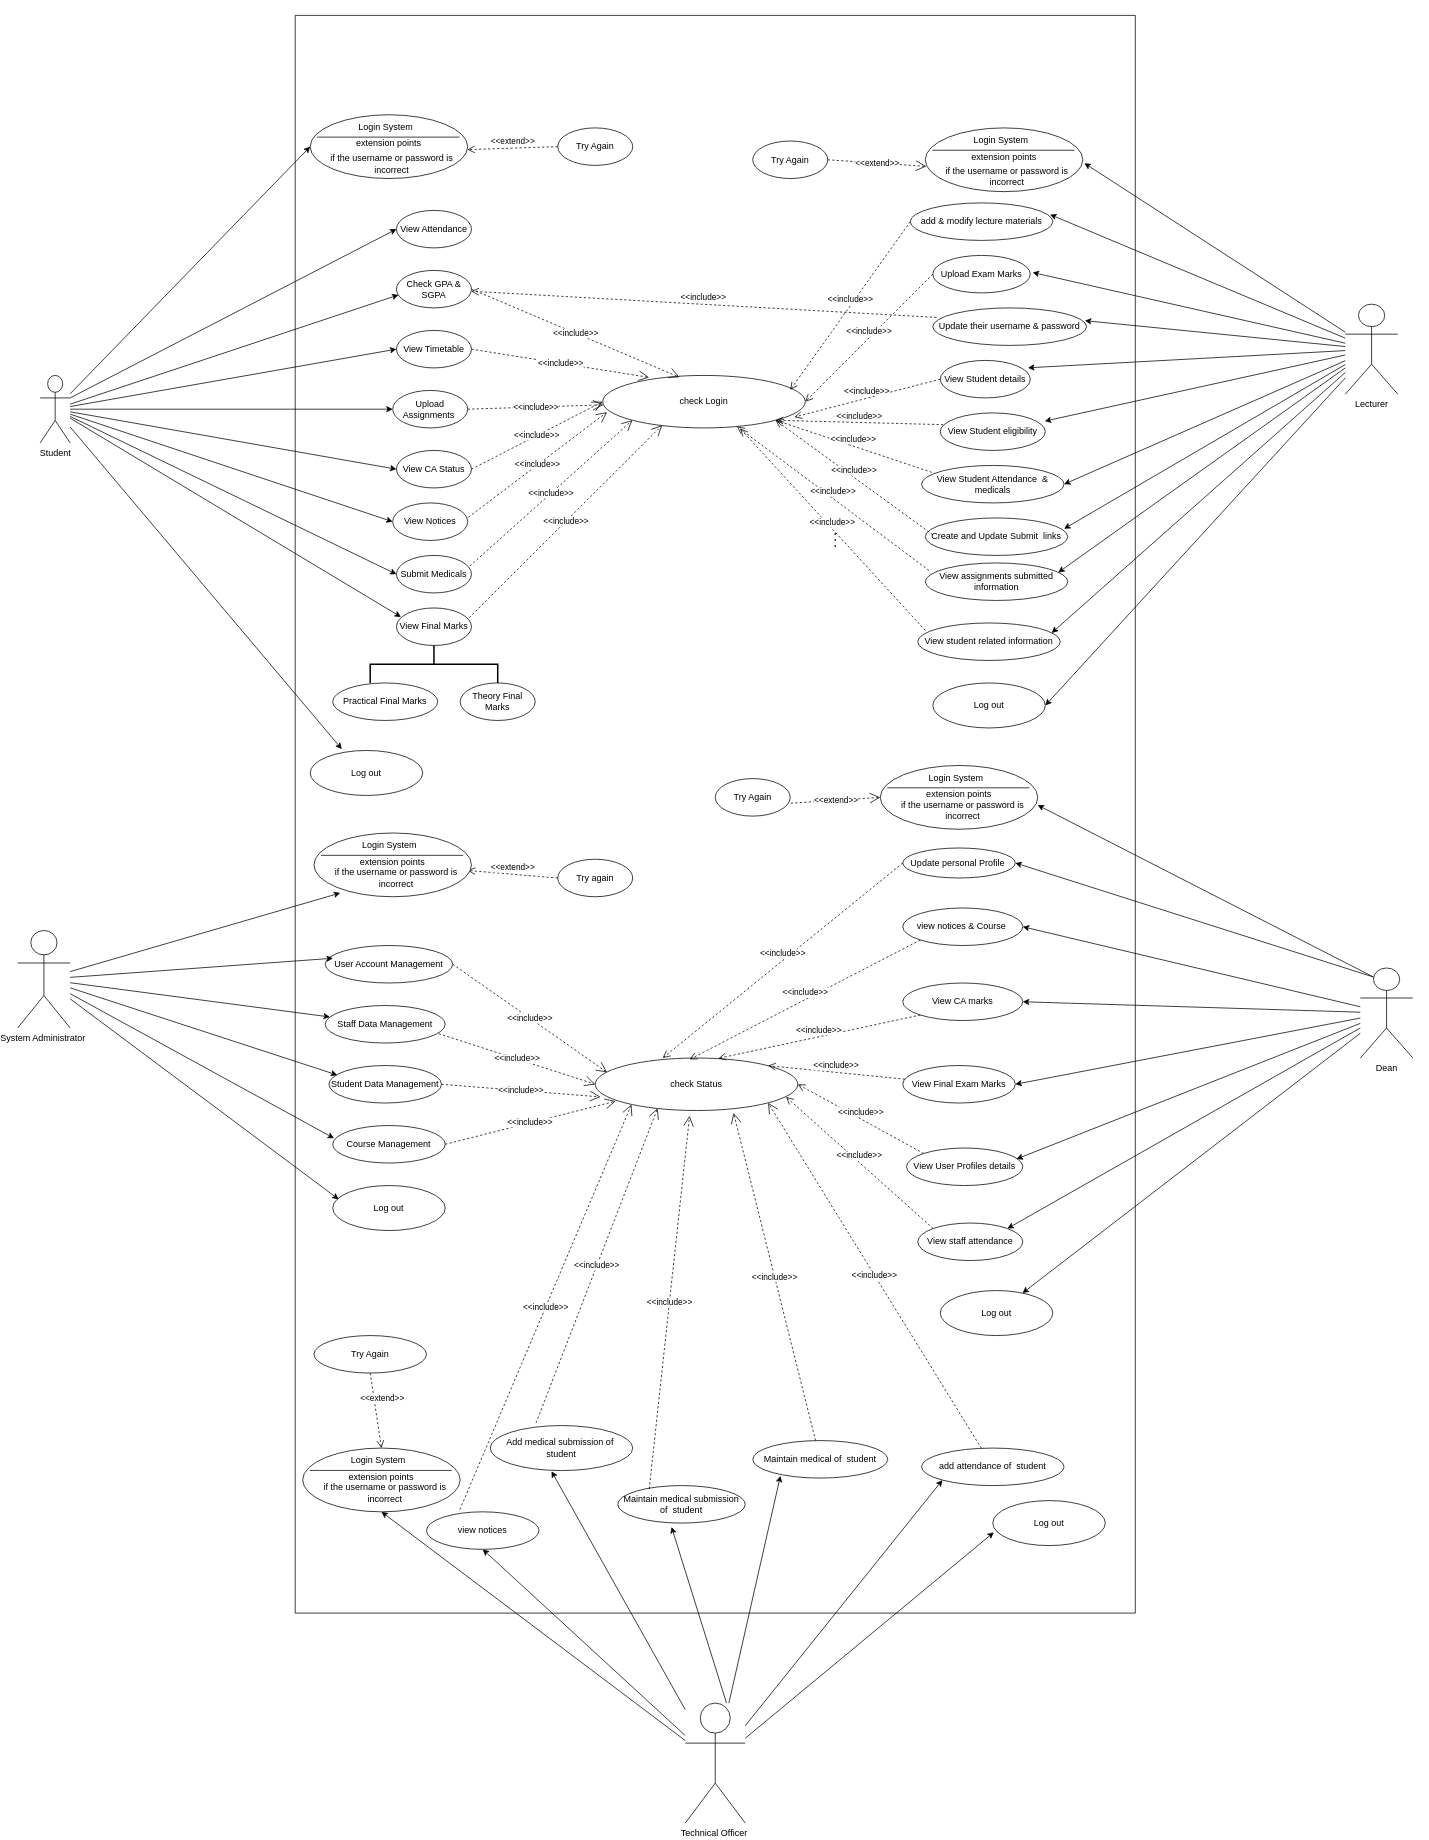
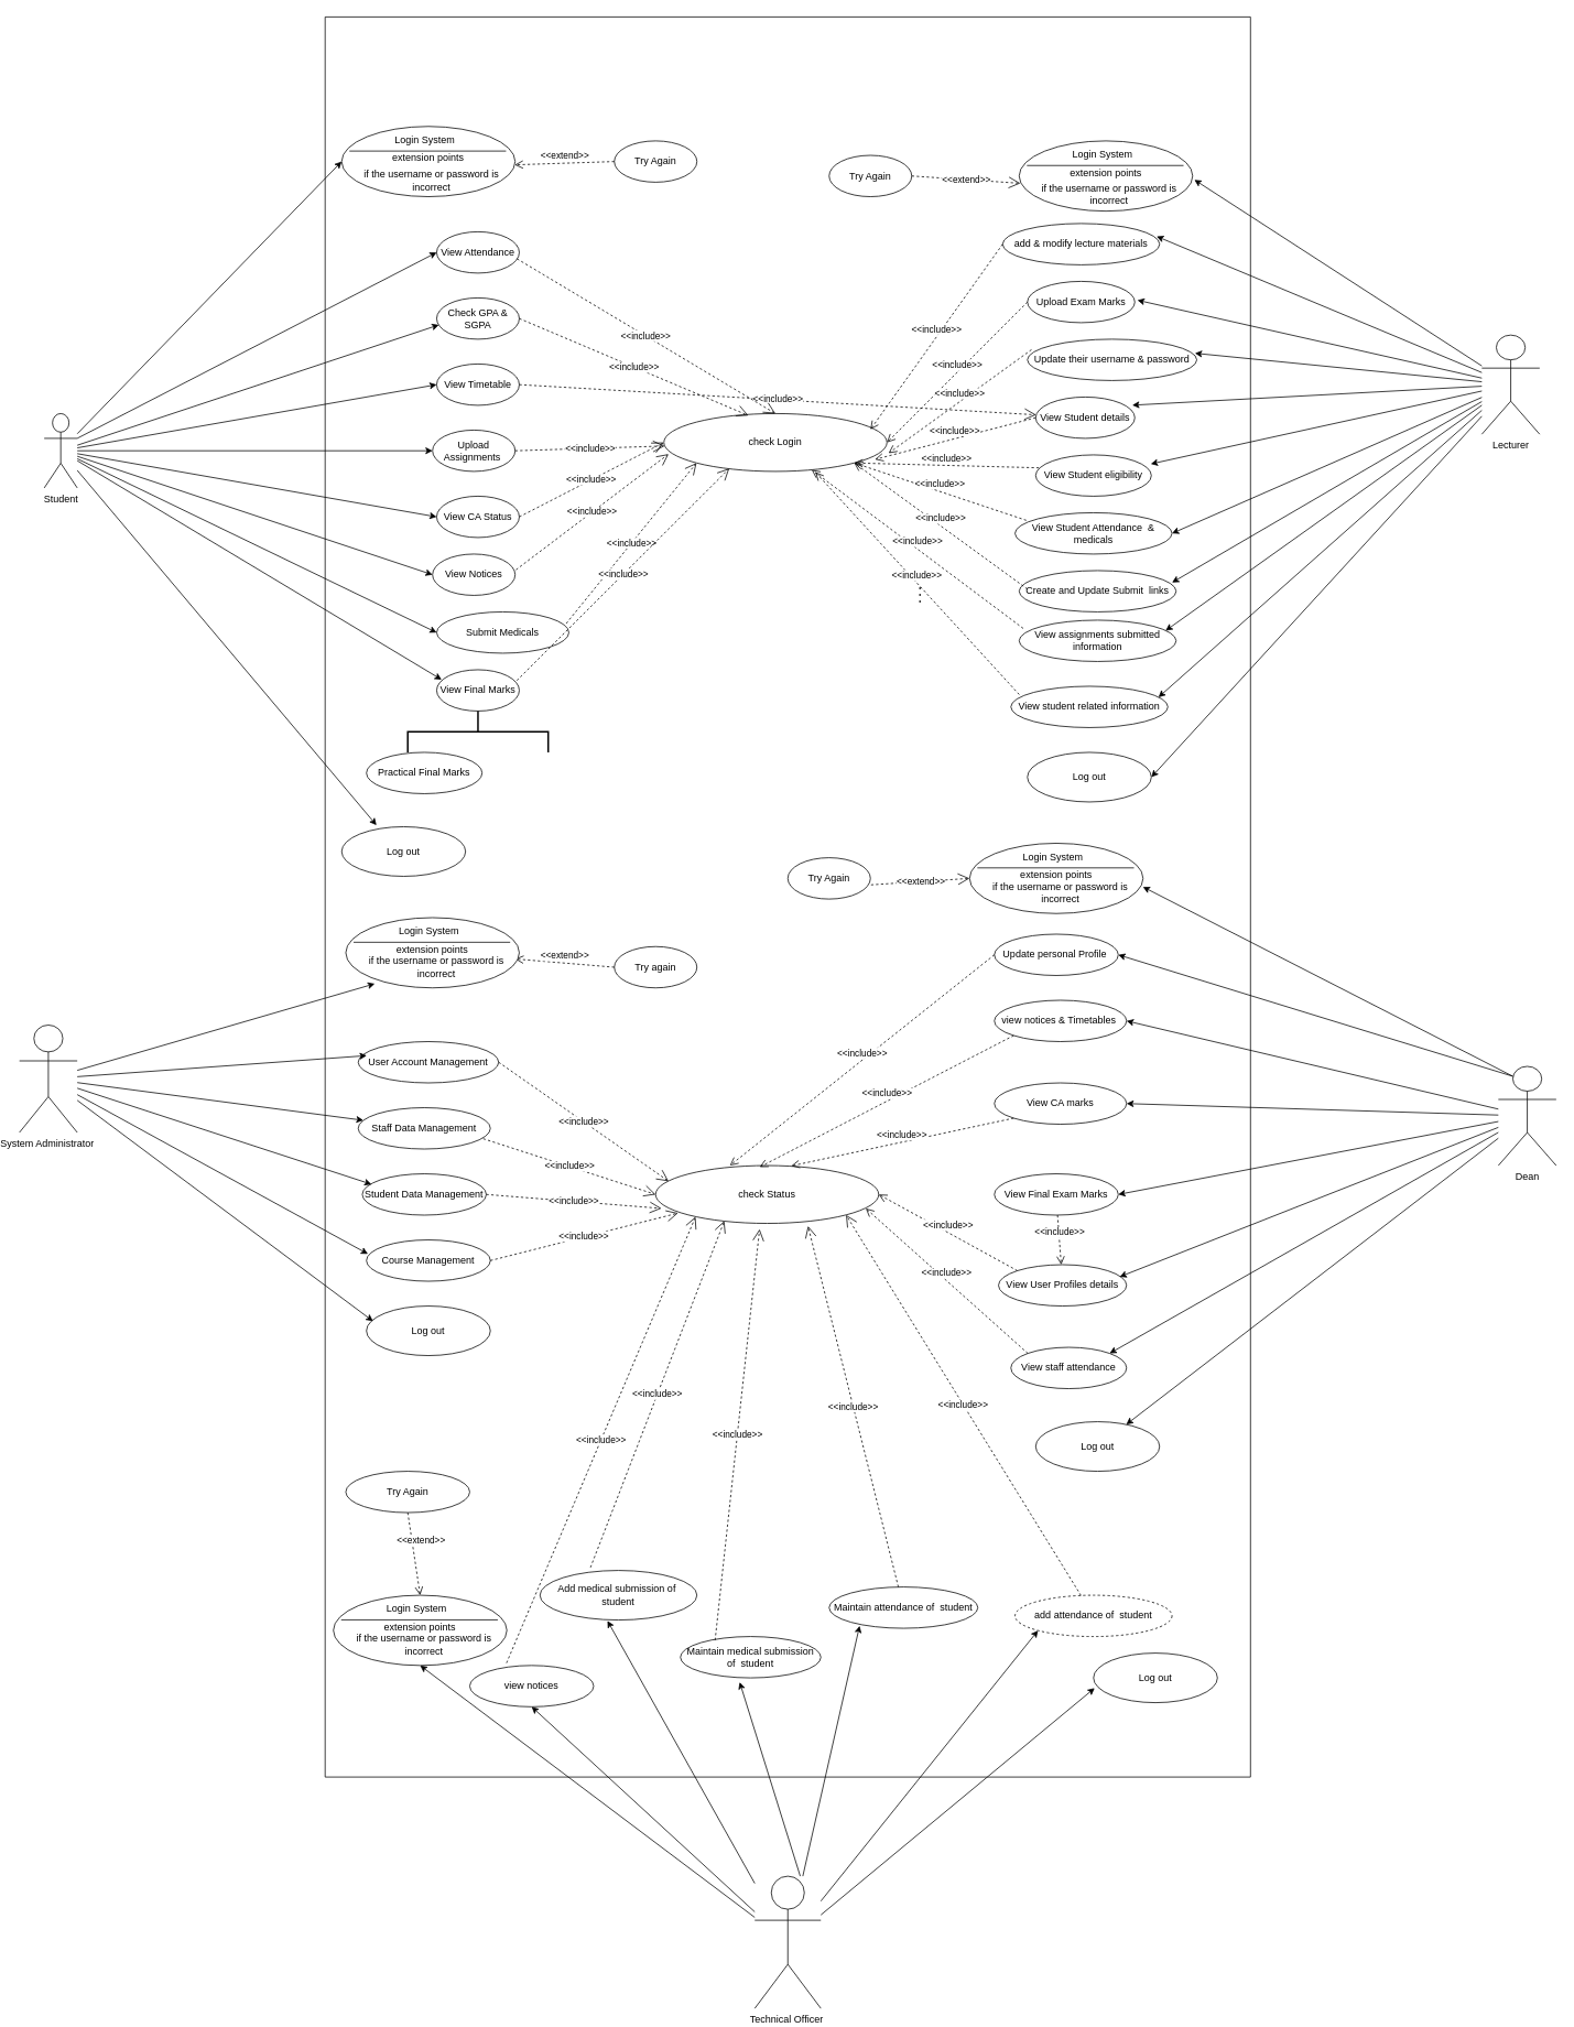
+ <mxCell id="56" value="&amp;lt;&amp;lt;include&amp;gt;&amp;gt;" style="endArrow=open;endSize=12;dashed=1;html=1;rounded=0;exitX=0.972;exitY=0.654;exitDx=0;exitDy=0;entryX=0.5;entryY=0;entryDx=0;entryDy=0;exitPerimeter=0;" edge="1" parent="1" source="54" target="27"><mxGeometry x="0.001" width="160" relative="1" as="geometry"><mxPoint x="635" y="395" as="sourcePoint" /><mxPoint x="973" y="923" as="targetPoint" /><mxPoint as="offset" /></mxGeometry></mxCell>
- <mxCell id="43" value="&amp;lt;&amp;lt;include&amp;gt;&amp;gt;" style="html=1;verticalAlign=bottom;endArrow=open;dashed=1;endSize=8;curved=0;rounded=0;exitX=0.024;exitY=0.254;exitDx=0;exitDy=0;exitPerimeter=0;" edge="1" parent="1" source="39" target="51"><mxGeometry relative="1" as="geometry"><mxPoint x="1330" y="525" as="sourcePoint" /><mxPoint x="1020" y="705" as="targetPoint" /></mxGeometry></mxCell>
+ <mxCell id="43" value="&amp;lt;&amp;lt;include&amp;gt;&amp;gt;" style="html=1;verticalAlign=bottom;endArrow=open;dashed=1;endSize=8;curved=0;rounded=0;entryX=1.007;entryY=0.686;entryDx=0;entryDy=0;exitX=0.024;exitY=0.254;exitDx=0;exitDy=0;entryPerimeter=0;exitPerimeter=0;" edge="1" parent="1" source="39" target="27"><mxGeometry relative="1" as="geometry"><mxPoint x="1330" y="525" as="sourcePoint" /><mxPoint x="1020" y="705" as="targetPoint" /></mxGeometry></mxCell>
- <mxCell id="28" value="&amp;lt;&amp;lt;include&amp;gt;&amp;gt;" style="endArrow=open;endSize=12;dashed=1;html=1;rounded=0;exitX=1;exitY=0.5;exitDx=0;exitDy=0;entryX=0.229;entryY=0.038;entryDx=0;entryDy=0;entryPerimeter=0;" edge="1" parent="1" source="11" target="27"><mxGeometry x="0.001" width="160" relative="1" as="geometry"><mxPoint x="750" y="740" as="sourcePoint" /><mxPoint x="910" y="740" as="targetPoint" /><mxPoint as="offset" /></mxGeometry></mxCell>
+ <mxCell id="28" value="&amp;lt;&amp;lt;include&amp;gt;&amp;gt;" style="endArrow=open;endSize=12;dashed=1;html=1;rounded=0;exitX=1;exitY=0.5;exitDx=0;exitDy=0;" edge="1" parent="1" source="11" target="40"><mxGeometry x="0.001" width="160" relative="1" as="geometry"><mxPoint x="750" y="740" as="sourcePoint" /><mxPoint x="910" y="740" as="targetPoint" /><mxPoint as="offset" /></mxGeometry></mxCell>
- <mxCell id="15" value="Submit Medicals" style="ellipse;whiteSpace=wrap;html=1;" vertex="1" parent="1"><mxGeometry x="525" y="740" width="100" height="50" as="geometry" /></mxCell>
+ <mxCell id="15" value="Submit Medicals" style="ellipse;whiteSpace=wrap;html=1;" vertex="1" parent="1"><mxGeometry x="525" y="740" width="160" height="50" as="geometry" /></mxCell>
- <mxCell id="20" value="Theory Final Marks" style="ellipse;whiteSpace=wrap;html=1;" vertex="1" parent="1"><mxGeometry x="610" y="910" width="100" height="50" as="geometry" /></mxCell>
- <mxCell id="113" value="Update personal Profile&amp;nbsp;" style="ellipse;whiteSpace=wrap;html=1;" vertex="1" parent="1"><mxGeometry x="1200" y="1130" width="150" height="40" as="geometry" /></mxCell>
+ <mxCell id="113" value="Update personal Profile&amp;nbsp;" style="ellipse;whiteSpace=wrap;html=1;" vertex="1" parent="1"><mxGeometry x="1200" y="1130" width="150" height="50" as="geometry" /></mxCell>
- <mxCell id="114" value="view notices &amp;amp; Course&amp;nbsp;" style="ellipse;whiteSpace=wrap;html=1;" vertex="1" parent="1"><mxGeometry x="1200" y="1210" width="160" height="50" as="geometry" /></mxCell>
+ <mxCell id="114" value="view notices &amp;amp; Timetables&amp;nbsp;" style="ellipse;whiteSpace=wrap;html=1;" vertex="1" parent="1"><mxGeometry x="1200" y="1210" width="160" height="50" as="geometry" /></mxCell>
- <mxCell id="129" value="&amp;lt;&amp;lt;include&amp;gt;&amp;gt;" style="html=1;verticalAlign=bottom;endArrow=open;dashed=1;endSize=8;curved=0;rounded=0;entryX=1;entryY=0;entryDx=0;entryDy=0;" edge="1" parent="1" source="116" target="81"><mxGeometry relative="1" as="geometry"><mxPoint x="1233" y="1362" as="sourcePoint" /><mxPoint x="954" y="1600" as="targetPoint" /></mxGeometry></mxCell>
+ <mxCell id="129" value="&amp;lt;&amp;lt;include&amp;gt;&amp;gt;" style="html=1;verticalAlign=bottom;endArrow=open;dashed=1;endSize=8;curved=0;rounded=0;" edge="1" parent="1" source="116" target="117"><mxGeometry relative="1" as="geometry"><mxPoint x="1233" y="1362" as="sourcePoint" /><mxPoint x="954" y="1600" as="targetPoint" /></mxGeometry></mxCell>
- <mxCell id="93" value="Maintain medical of&amp;nbsp; student" style="ellipse;whiteSpace=wrap;html=1;" vertex="1" parent="1"><mxGeometry x="1000" y="1920" width="180" height="50" as="geometry" /></mxCell>
+ <mxCell id="93" value="Maintain attendance of&amp;nbsp; student" style="ellipse;whiteSpace=wrap;html=1;" vertex="1" parent="1"><mxGeometry x="1000" y="1920" width="180" height="50" as="geometry" /></mxCell>
- <mxCell id="108" value="add attendance of&amp;nbsp; student" style="ellipse;whiteSpace=wrap;html=1;" vertex="1" parent="1"><mxGeometry x="1225" y="1930" width="190" height="50" as="geometry" /></mxCell>
+ <mxCell id="108" value="add attendance of&amp;nbsp; student" style="ellipse;whiteSpace=wrap;html=1;dashed=1;" vertex="1" parent="1"><mxGeometry x="1225" y="1930" width="190" height="50" as="geometry" /></mxCell>
